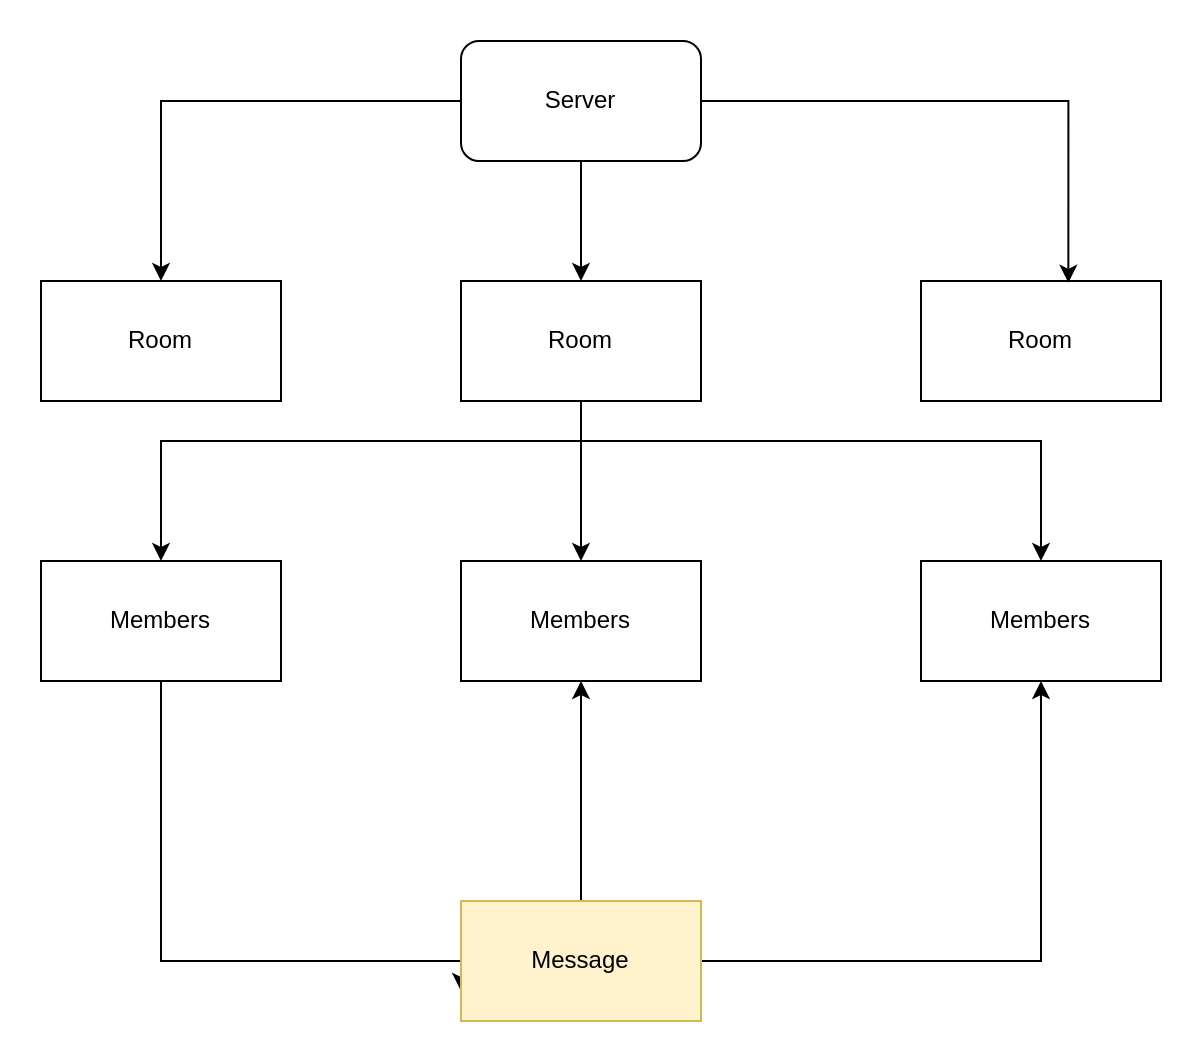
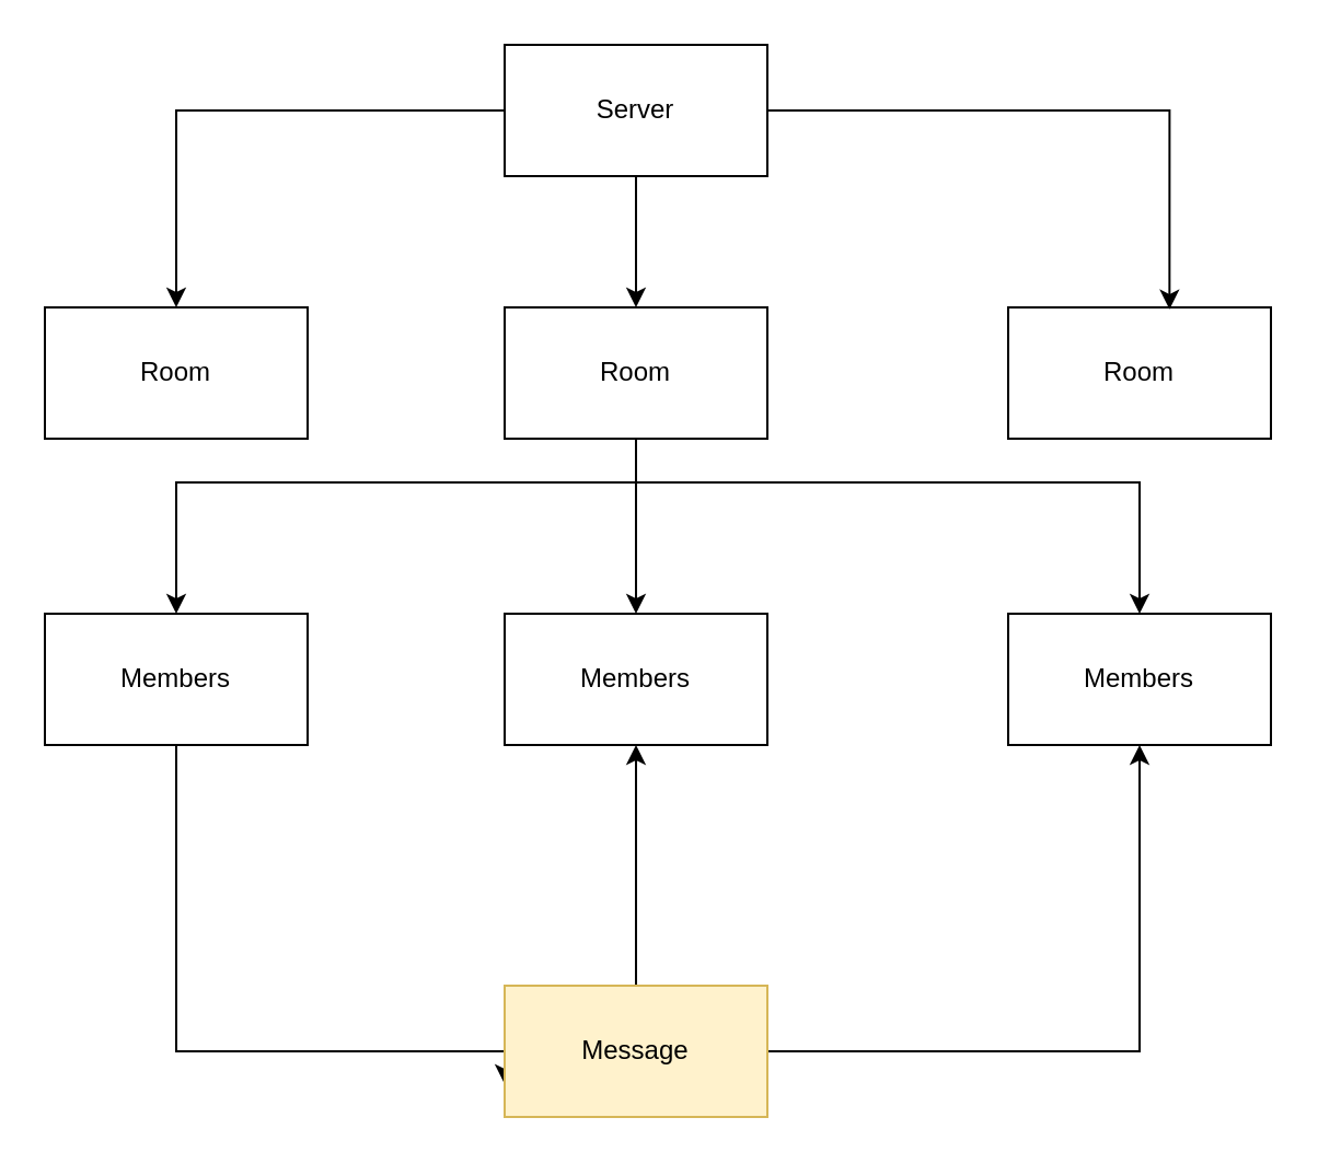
- <mxCell id="4" value="Server" style="whiteSpace=wrap;html=1;rounded=1;" vertex="1" parent="1"><mxGeometry x="230" y="20" width="120" height="60" as="geometry" /></mxCell>
+ <mxCell id="4" value="Server" style="rounded=0;whiteSpace=wrap;html=1;" vertex="1" parent="1"><mxGeometry x="230" y="20" width="120" height="60" as="geometry" /></mxCell>
